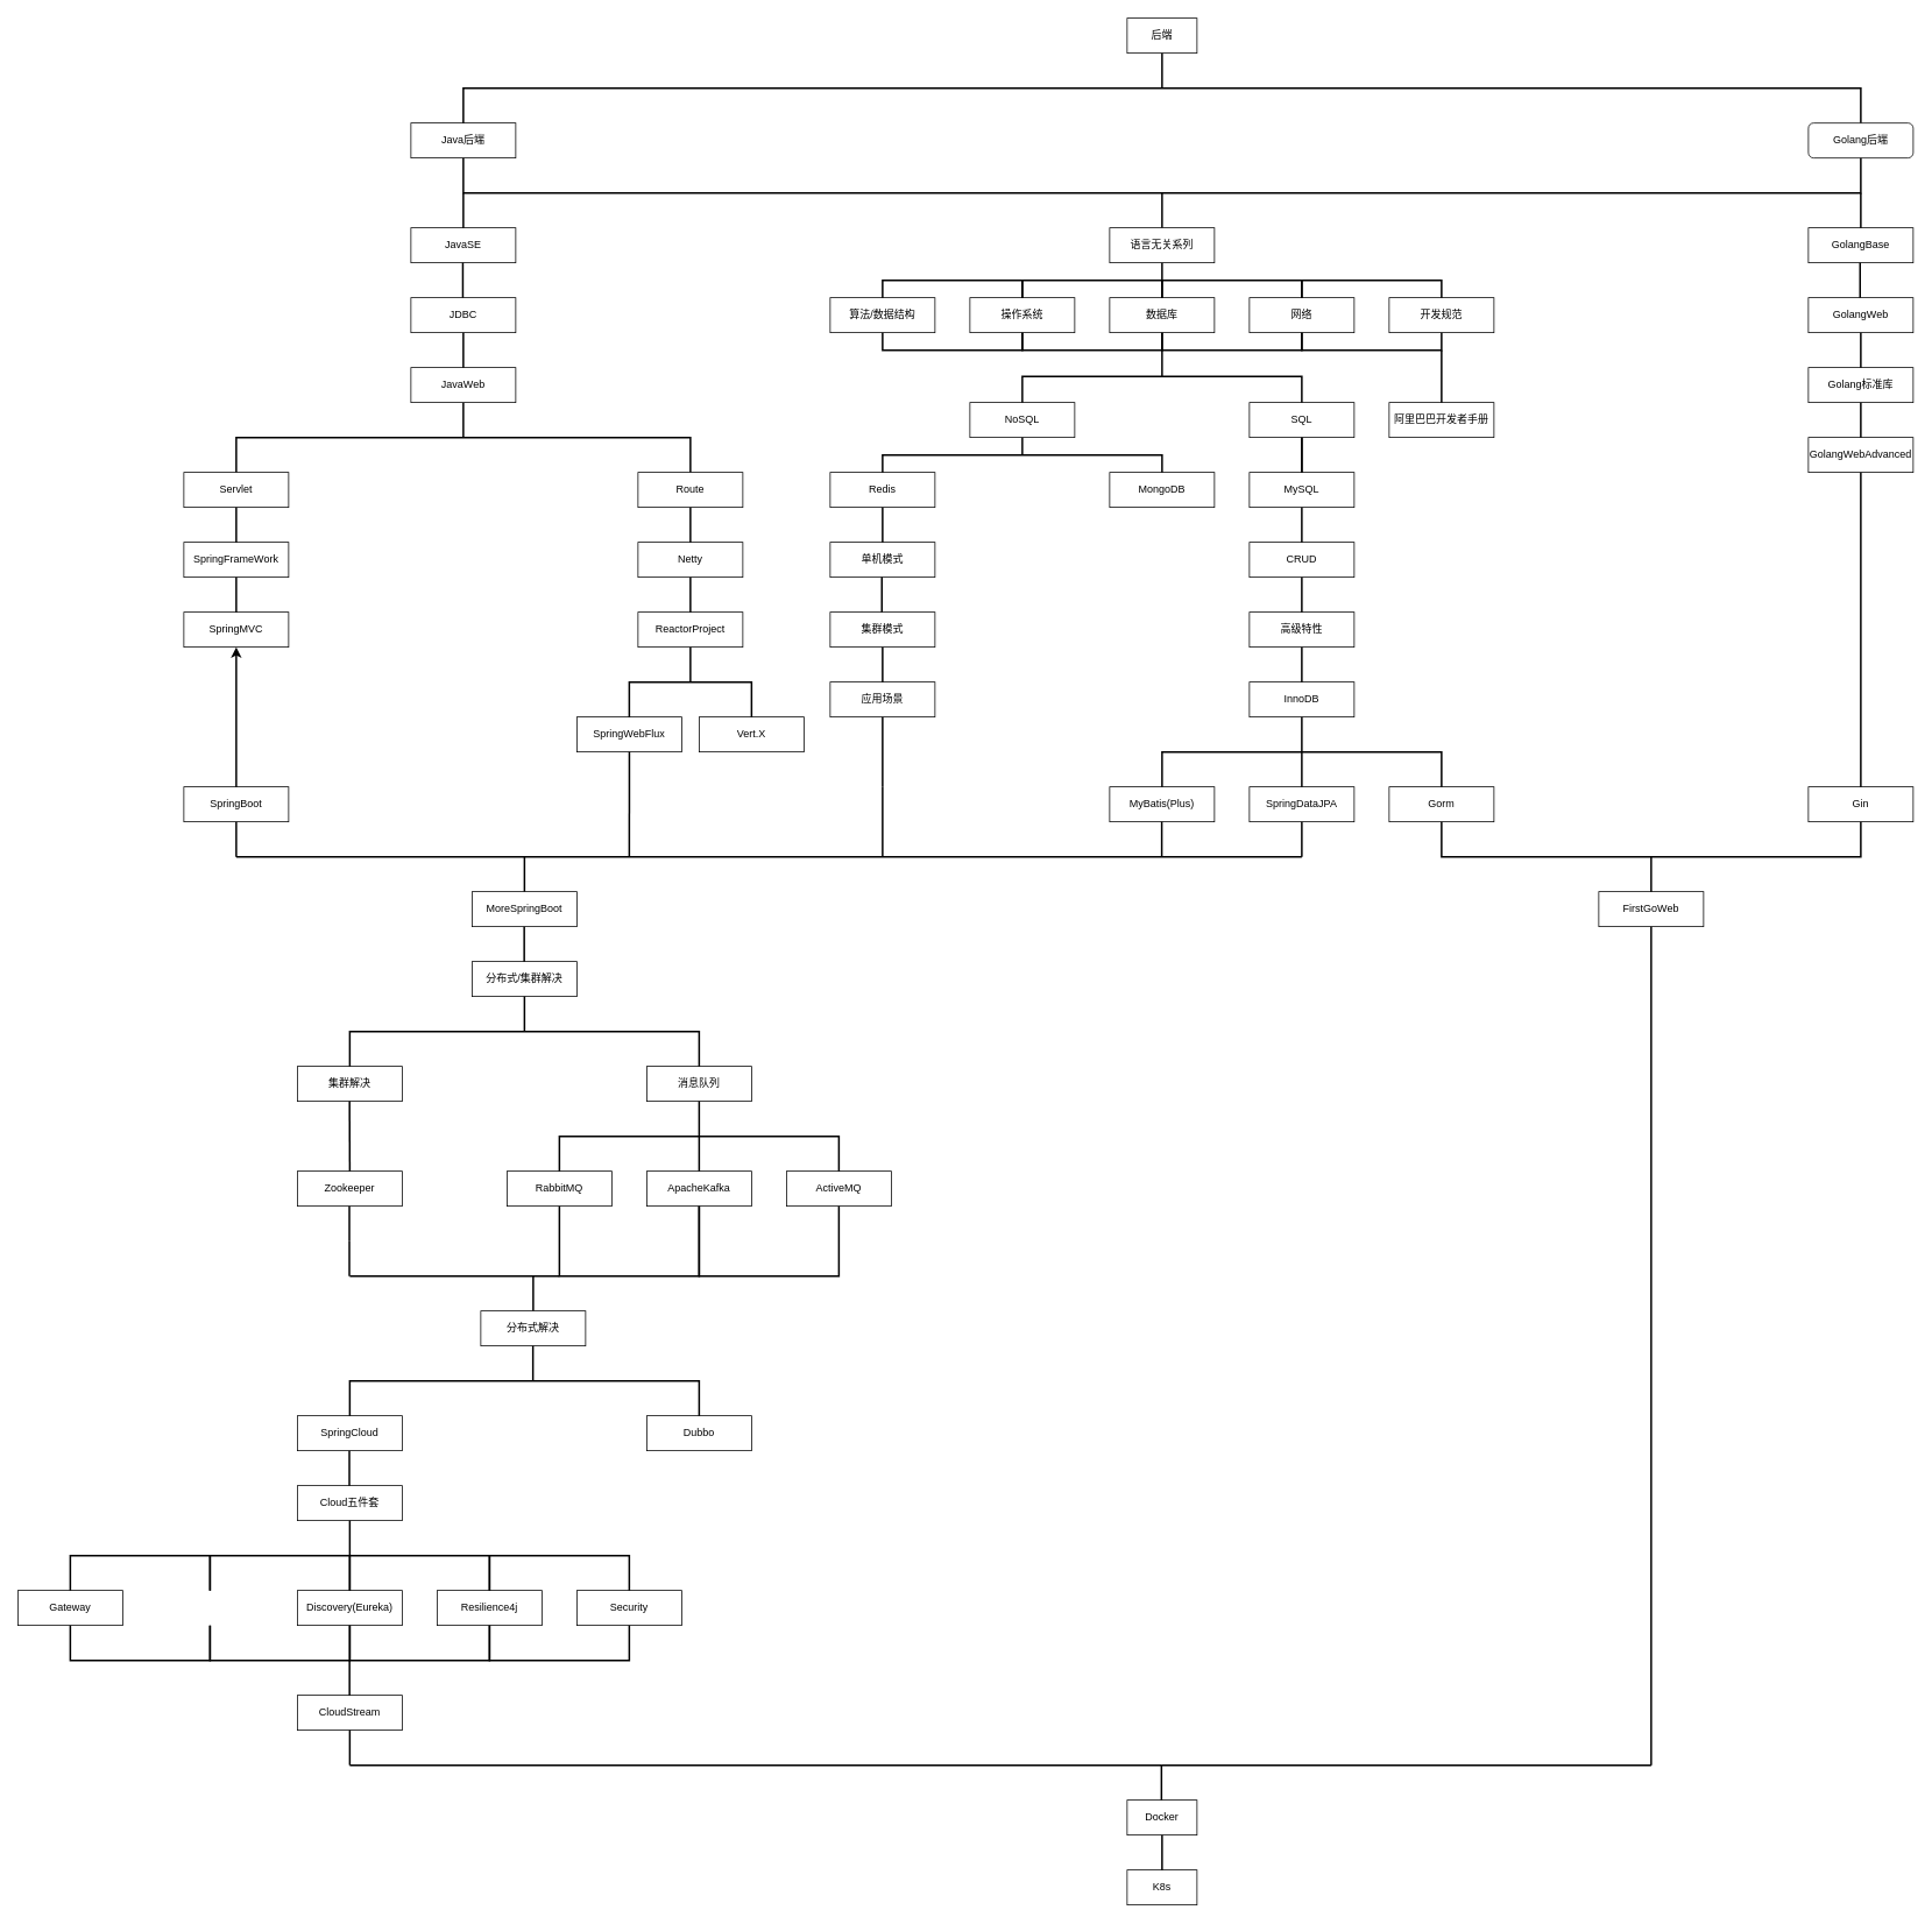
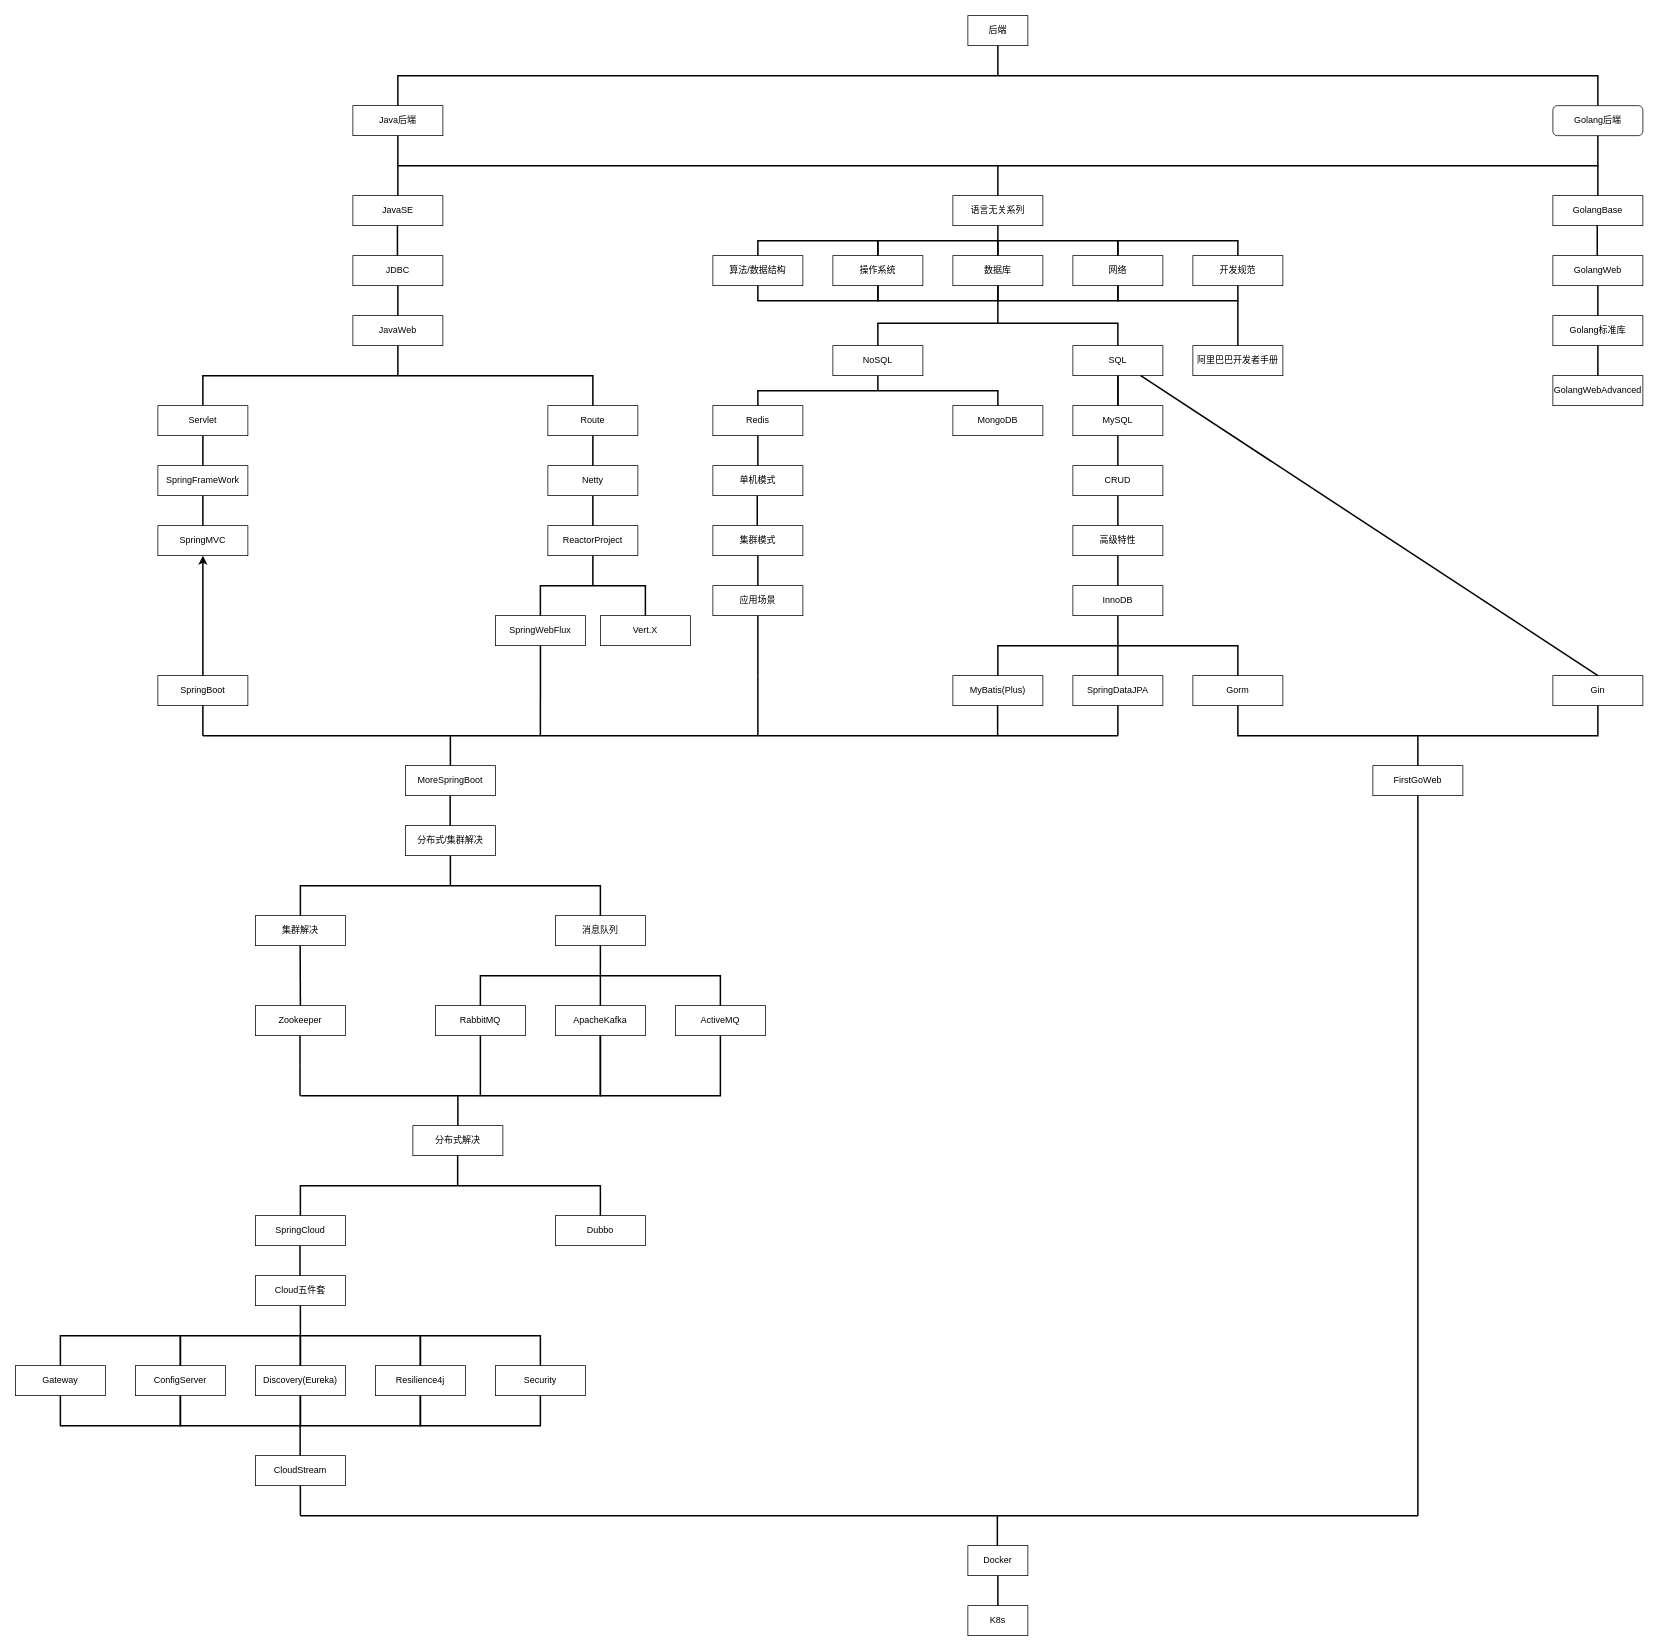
- <mxCell id="131" value="" style="endArrow=none;html=1;strokeWidth=2;exitX=0.5;exitY=0;exitDx=0;exitDy=0;entryX=0.5;entryY=1;entryDx=0;entryDy=0;" parent="1" source="61" target="60" edge="1"><mxGeometry width="50" height="50" relative="1" as="geometry"><mxPoint x="1920" y="430" as="sourcePoint" /><mxPoint x="1970" y="380" as="targetPoint" /></mxGeometry></mxCell>
+ <mxCell id="131" value="" style="endArrow=none;html=1;strokeWidth=2;exitX=0.5;exitY=0;exitDx=0;exitDy=0;" parent="1" source="61" target="26" edge="1"><mxGeometry width="50" height="50" relative="1" as="geometry"><mxPoint x="1920" y="430" as="sourcePoint" /><mxPoint x="1970" y="380" as="targetPoint" /></mxGeometry></mxCell>
+ <mxCell id="52" value="ConfigServer" style="rounded=0;whiteSpace=wrap;html=1;" parent="1" vertex="1"><mxGeometry x="180" y="1820" width="120" height="40" as="geometry" /></mxCell>
